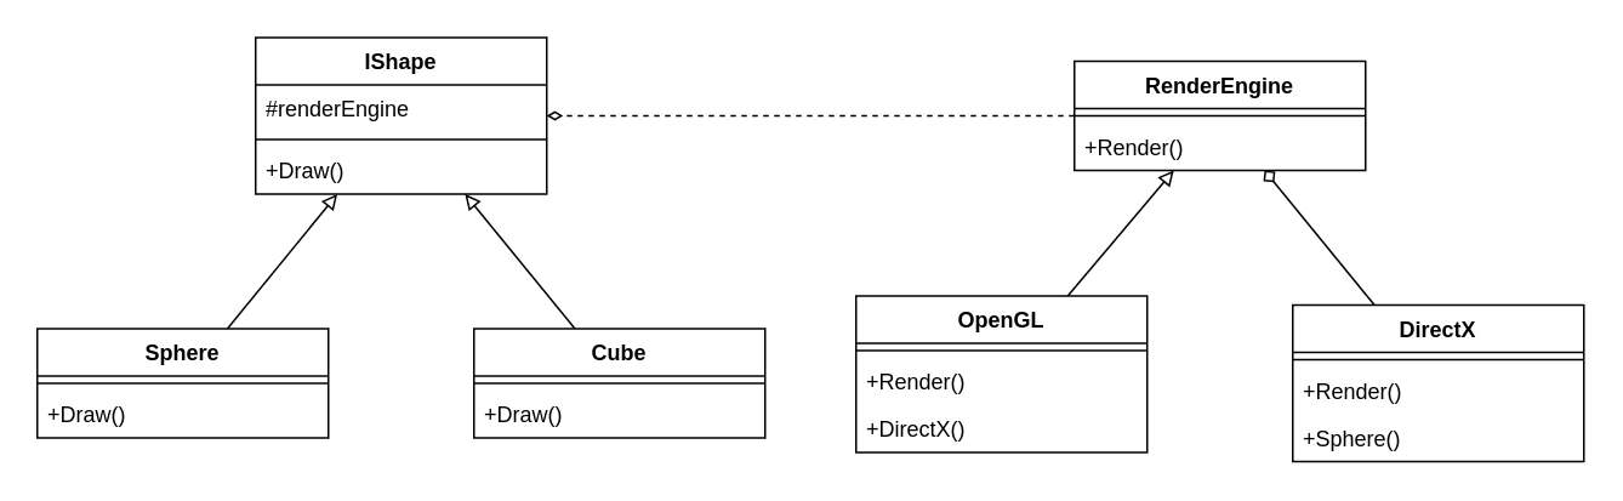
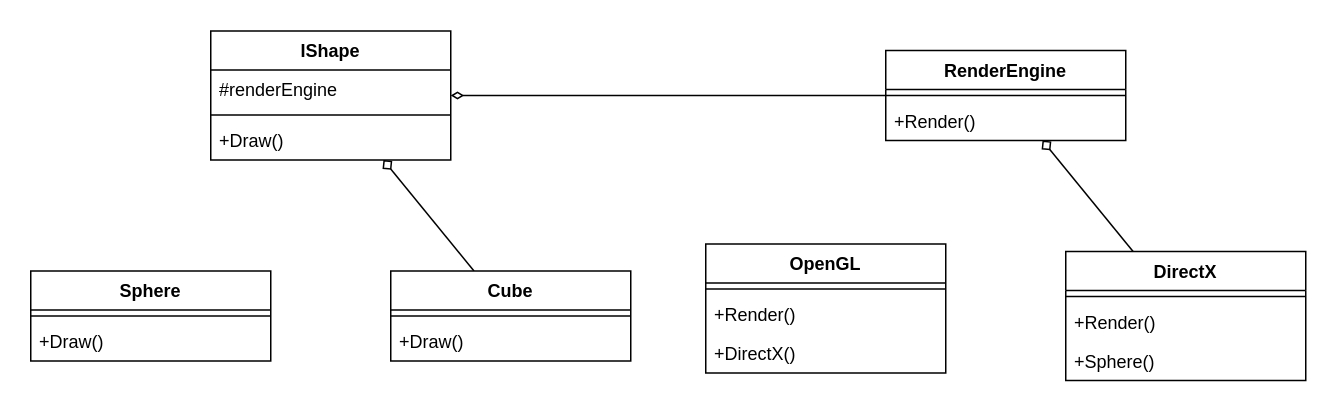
- <mxCell id="2" style="edgeStyle=none;rounded=0;orthogonalLoop=1;jettySize=auto;html=1;endArrow=diamondThin;endFill=0;dashed=1;" edge="1" parent="1" source="3" target="24"><mxGeometry relative="1" as="geometry" /></mxCell>
+ <mxCell id="2" style="edgeStyle=none;rounded=0;orthogonalLoop=1;jettySize=auto;html=1;endArrow=diamondThin;endFill=0;" edge="1" parent="1" source="3" target="24"><mxGeometry relative="1" as="geometry" /></mxCell>
- <mxCell id="20" style="edgeStyle=none;rounded=0;orthogonalLoop=1;jettySize=auto;html=1;endArrow=block;endFill=0;" edge="1" parent="1" source="21" target="24"><mxGeometry relative="1" as="geometry" /></mxCell>
+ <mxCell id="20" style="edgeStyle=none;rounded=0;orthogonalLoop=1;jettySize=auto;html=1;endArrow=diamond;endFill=0;" edge="1" parent="1" source="21" target="24"><mxGeometry relative="1" as="geometry" /></mxCell>
- <mxCell id="6" style="edgeStyle=none;rounded=0;orthogonalLoop=1;jettySize=auto;html=1;endArrow=block;endFill=0;" edge="1" parent="1" source="7" target="3"><mxGeometry relative="1" as="geometry" /></mxCell>
- <mxCell id="16" style="edgeStyle=none;rounded=0;orthogonalLoop=1;jettySize=auto;html=1;endArrow=block;endFill=0;" edge="1" parent="1" source="17" target="24"><mxGeometry relative="1" as="geometry" /></mxCell>
